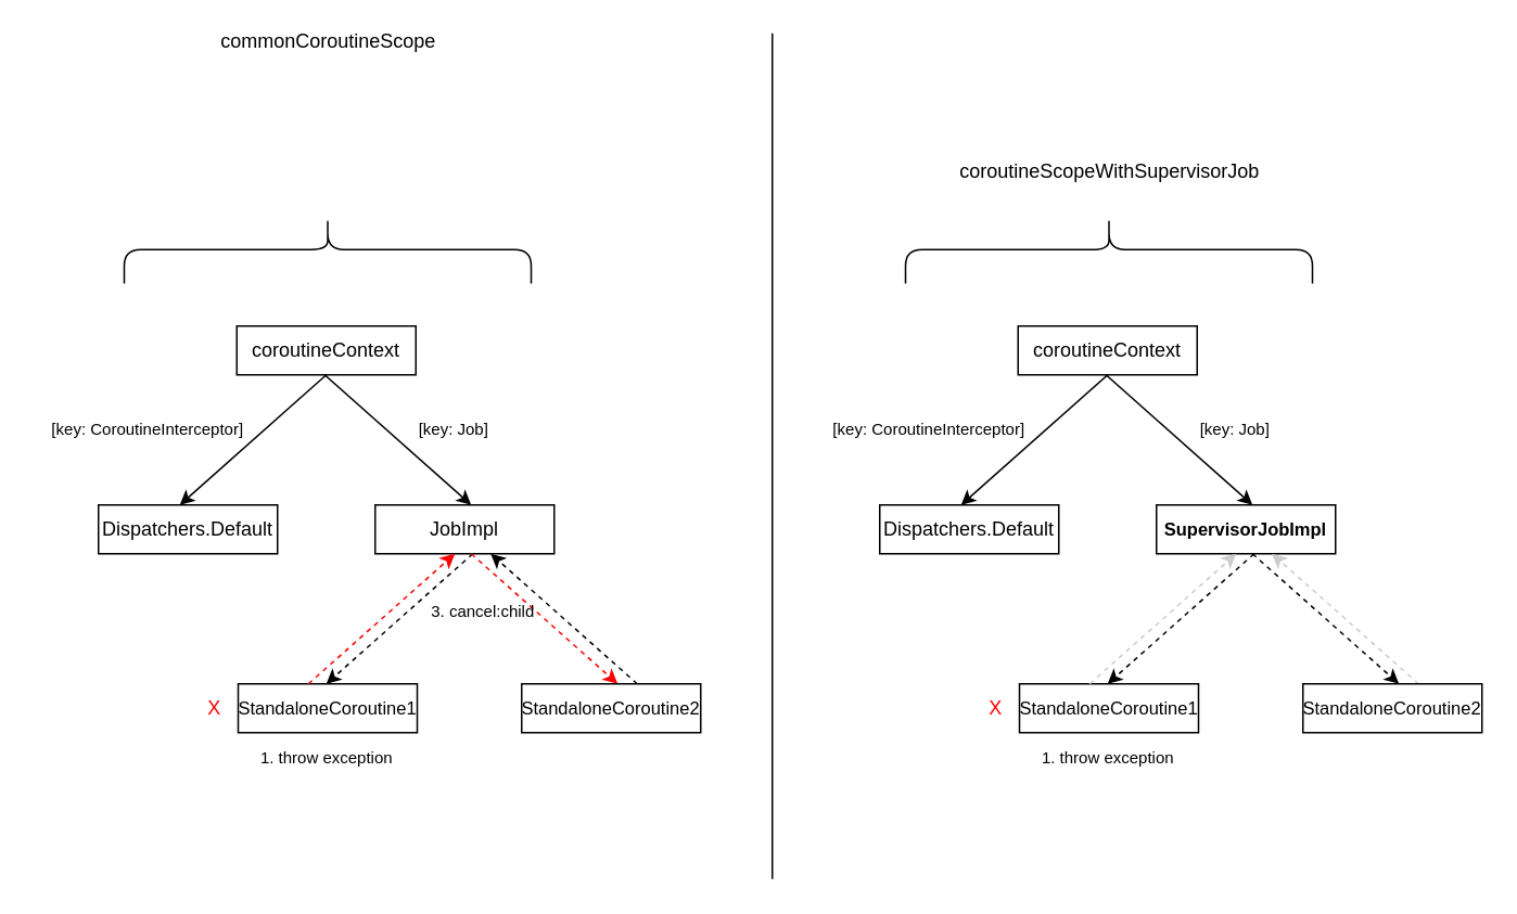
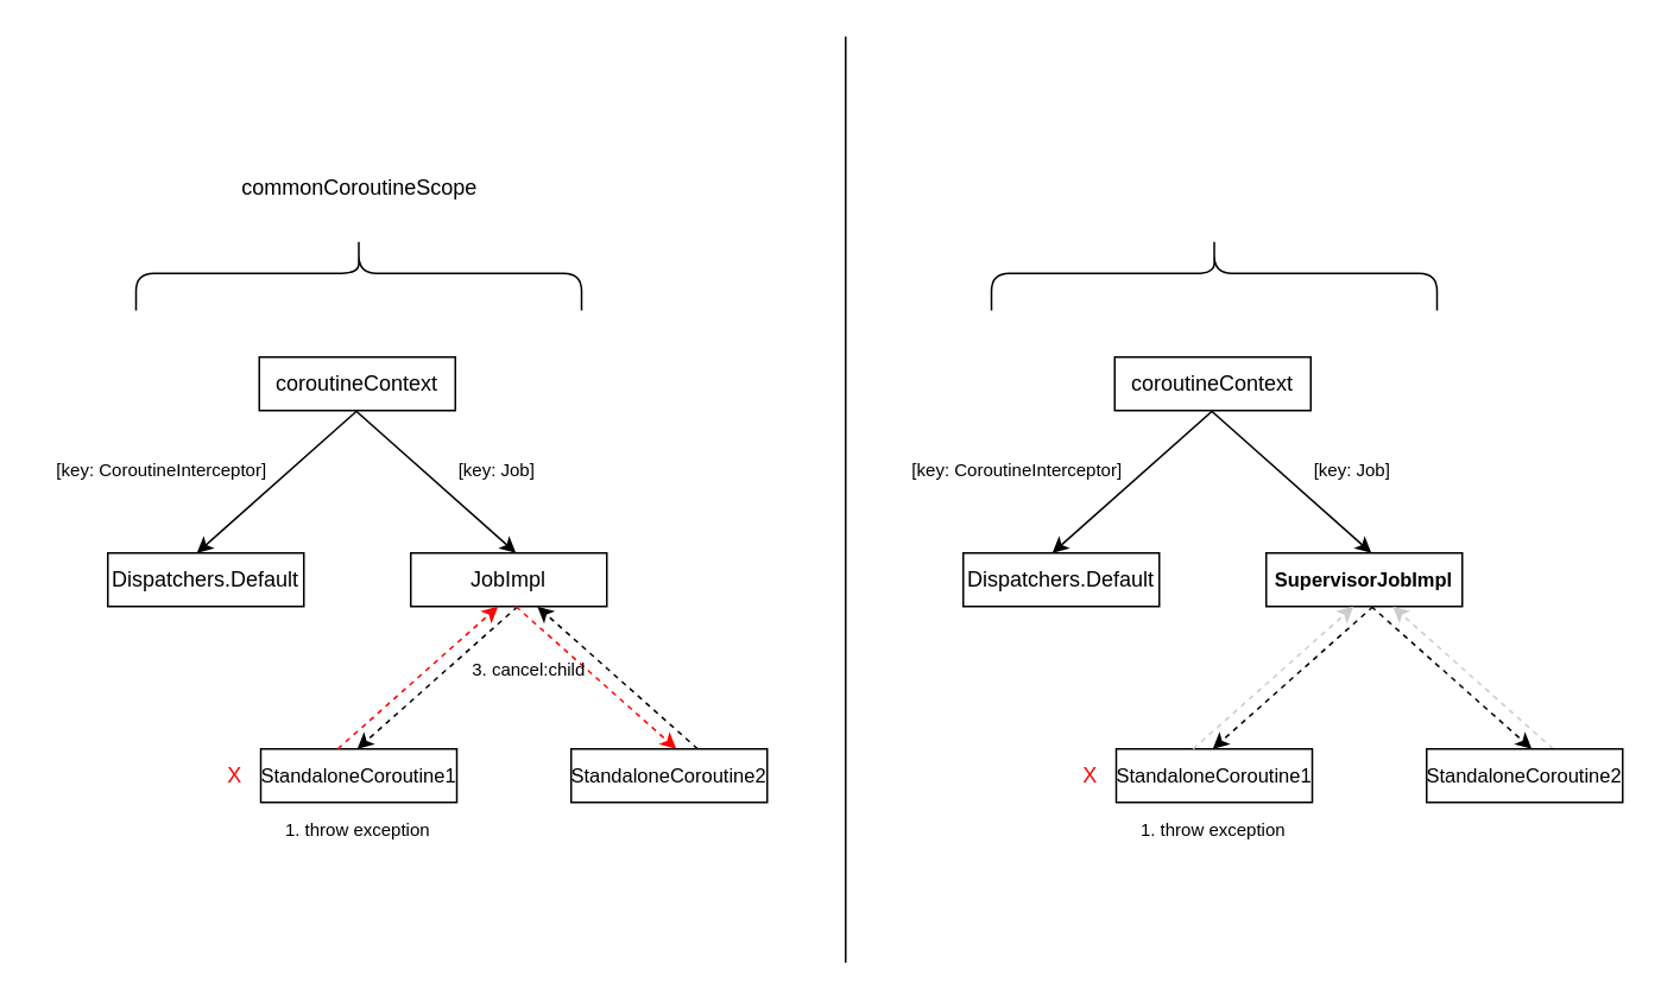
- <mxCell id="3" value="commonCoroutineScope" style="text;html=1;align=center;verticalAlign=middle;resizable=0;points=[];autosize=1;strokeColor=none;fillColor=none;" vertex="1" parent="1"><mxGeometry x="120.84" y="10" width="160" height="30" as="geometry" /></mxCell>
+ <mxCell id="3" value="commonCoroutineScope" style="text;html=1;align=center;verticalAlign=middle;resizable=0;points=[];autosize=1;strokeColor=none;fillColor=none;" vertex="1" parent="1"><mxGeometry x="120.84" y="90" width="160" height="30" as="geometry" /></mxCell>
- <mxCell id="22" value="coroutineScopeWithSupervisorJob" style="text;html=1;align=center;verticalAlign=middle;resizable=0;points=[];autosize=1;strokeColor=none;fillColor=none;" vertex="1" parent="1"><mxGeometry x="575.84" y="90" width="210" height="30" as="geometry" /></mxCell>
